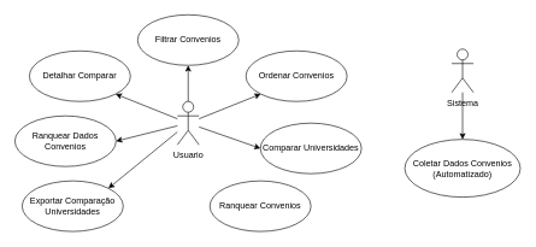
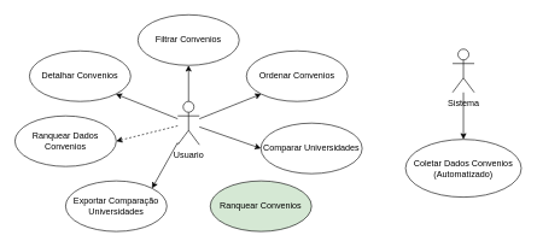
- <mxCell id="17" value="Detalhar Comparar" style="ellipse;whiteSpace=wrap;html=1;" parent="1" vertex="1"><mxGeometry x="40" y="70" width="140" height="70" as="geometry" /></mxCell>
+ <mxCell id="17" value="Detalhar Convenios" style="ellipse;whiteSpace=wrap;html=1;" parent="1" vertex="1"><mxGeometry x="40" y="70" width="140" height="70" as="geometry" /></mxCell>
- <mxCell id="5" style="edgeStyle=none;html=1;entryX=1;entryY=0.5;entryDx=0;entryDy=0;" parent="1" source="8" target="13" edge="1"><mxGeometry relative="1" as="geometry" /></mxCell>
+ <mxCell id="5" style="edgeStyle=none;html=1;entryX=1;entryY=0.5;entryDx=0;entryDy=0;dashed=1;" parent="1" source="8" target="13" edge="1"><mxGeometry relative="1" as="geometry" /></mxCell>
- <mxCell id="18" value="Exportar Comparação Universidades" style="ellipse;whiteSpace=wrap;html=1;" parent="1" vertex="1"><mxGeometry x="30" y="250" width="140" height="70" as="geometry" /></mxCell>
+ <mxCell id="18" value="Exportar Comparação Universidades" style="ellipse;whiteSpace=wrap;html=1;" parent="1" vertex="1"><mxGeometry x="90" y="250" width="140" height="70" as="geometry" /></mxCell>
- <mxCell id="12" value="Ranquear Convenios" style="ellipse;whiteSpace=wrap;html=1;" parent="1" vertex="1"><mxGeometry x="290" y="250" width="140" height="70" as="geometry" /></mxCell>
+ <mxCell id="12" value="Ranquear Convenios" style="ellipse;whiteSpace=wrap;html=1;fillColor=#d5e8d4;" parent="1" vertex="1"><mxGeometry x="290" y="250" width="140" height="70" as="geometry" /></mxCell>
